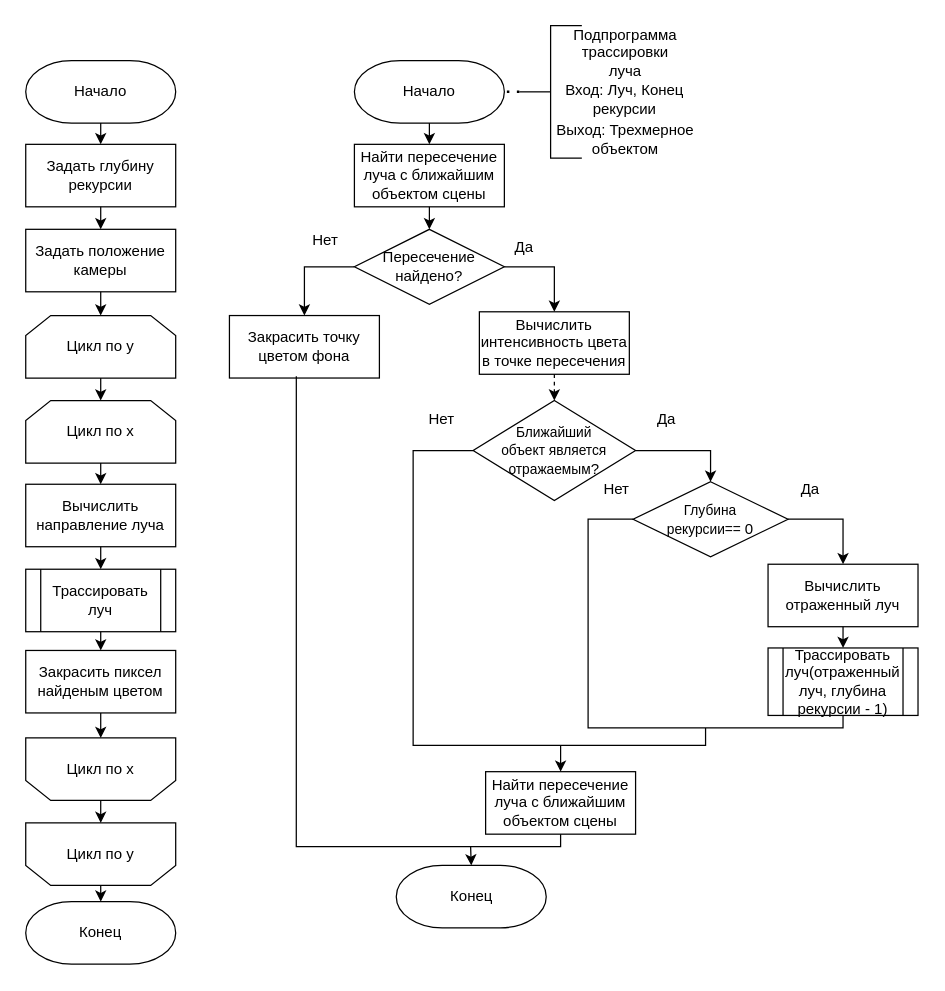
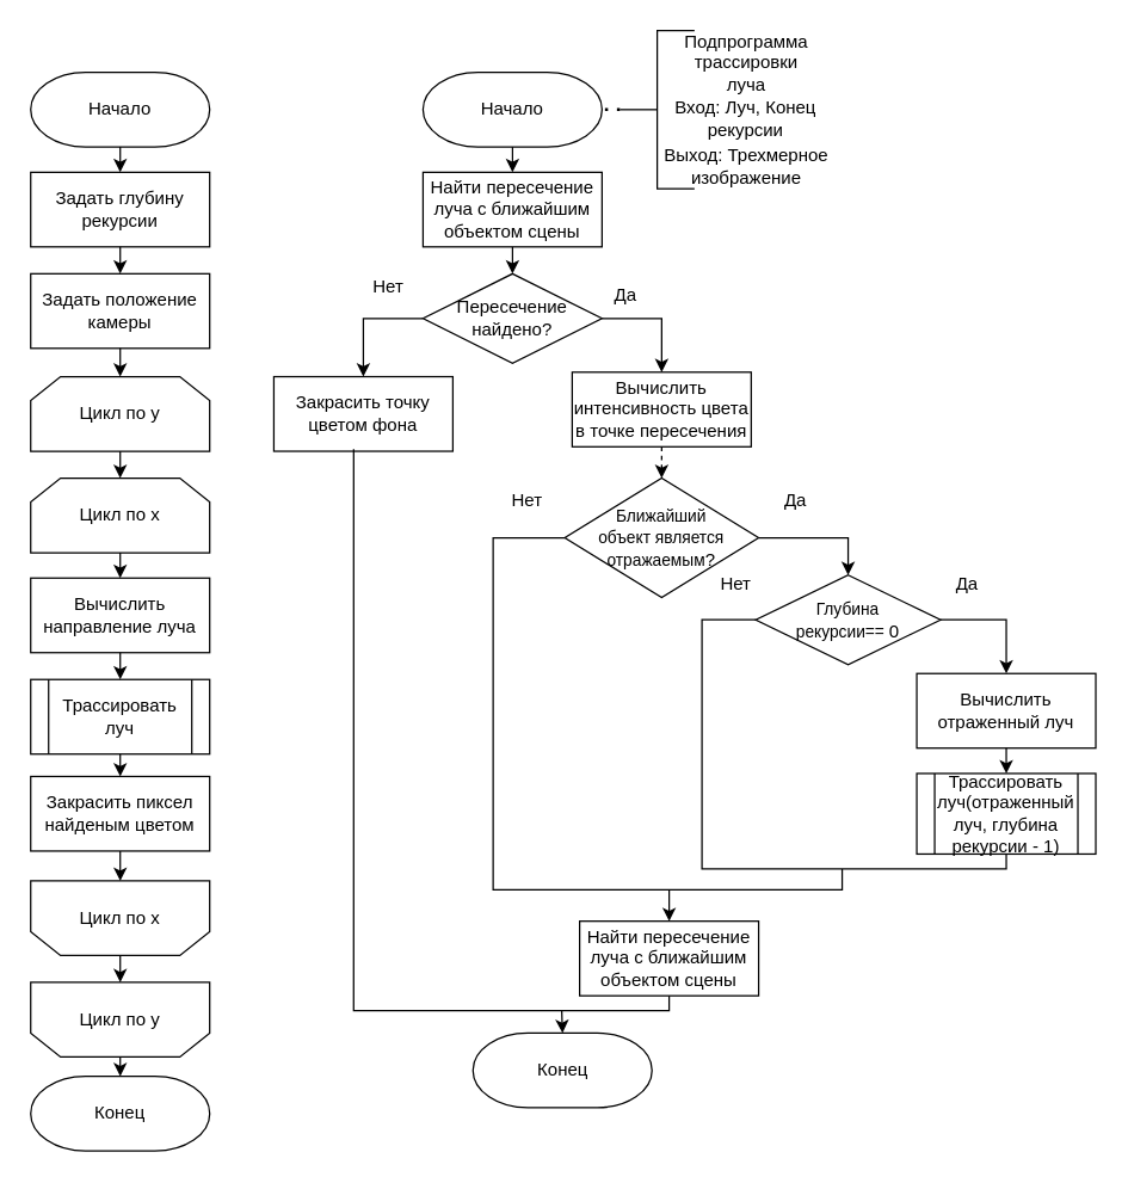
- <mxCell id="23" value="Выход: Трехмерное объектом" style="text;html=1;strokeColor=none;fillColor=none;align=center;verticalAlign=middle;whiteSpace=wrap;rounded=0;" parent="1" vertex="1"><mxGeometry x="436.5" y="96" width="126" height="30" as="geometry" /></mxCell>
+ <mxCell id="23" value="Выход: Трехмерное изображение" style="text;html=1;strokeColor=none;fillColor=none;align=center;verticalAlign=middle;whiteSpace=wrap;rounded=0;" parent="1" vertex="1"><mxGeometry x="436.5" y="96" width="126" height="30" as="geometry" /></mxCell>
